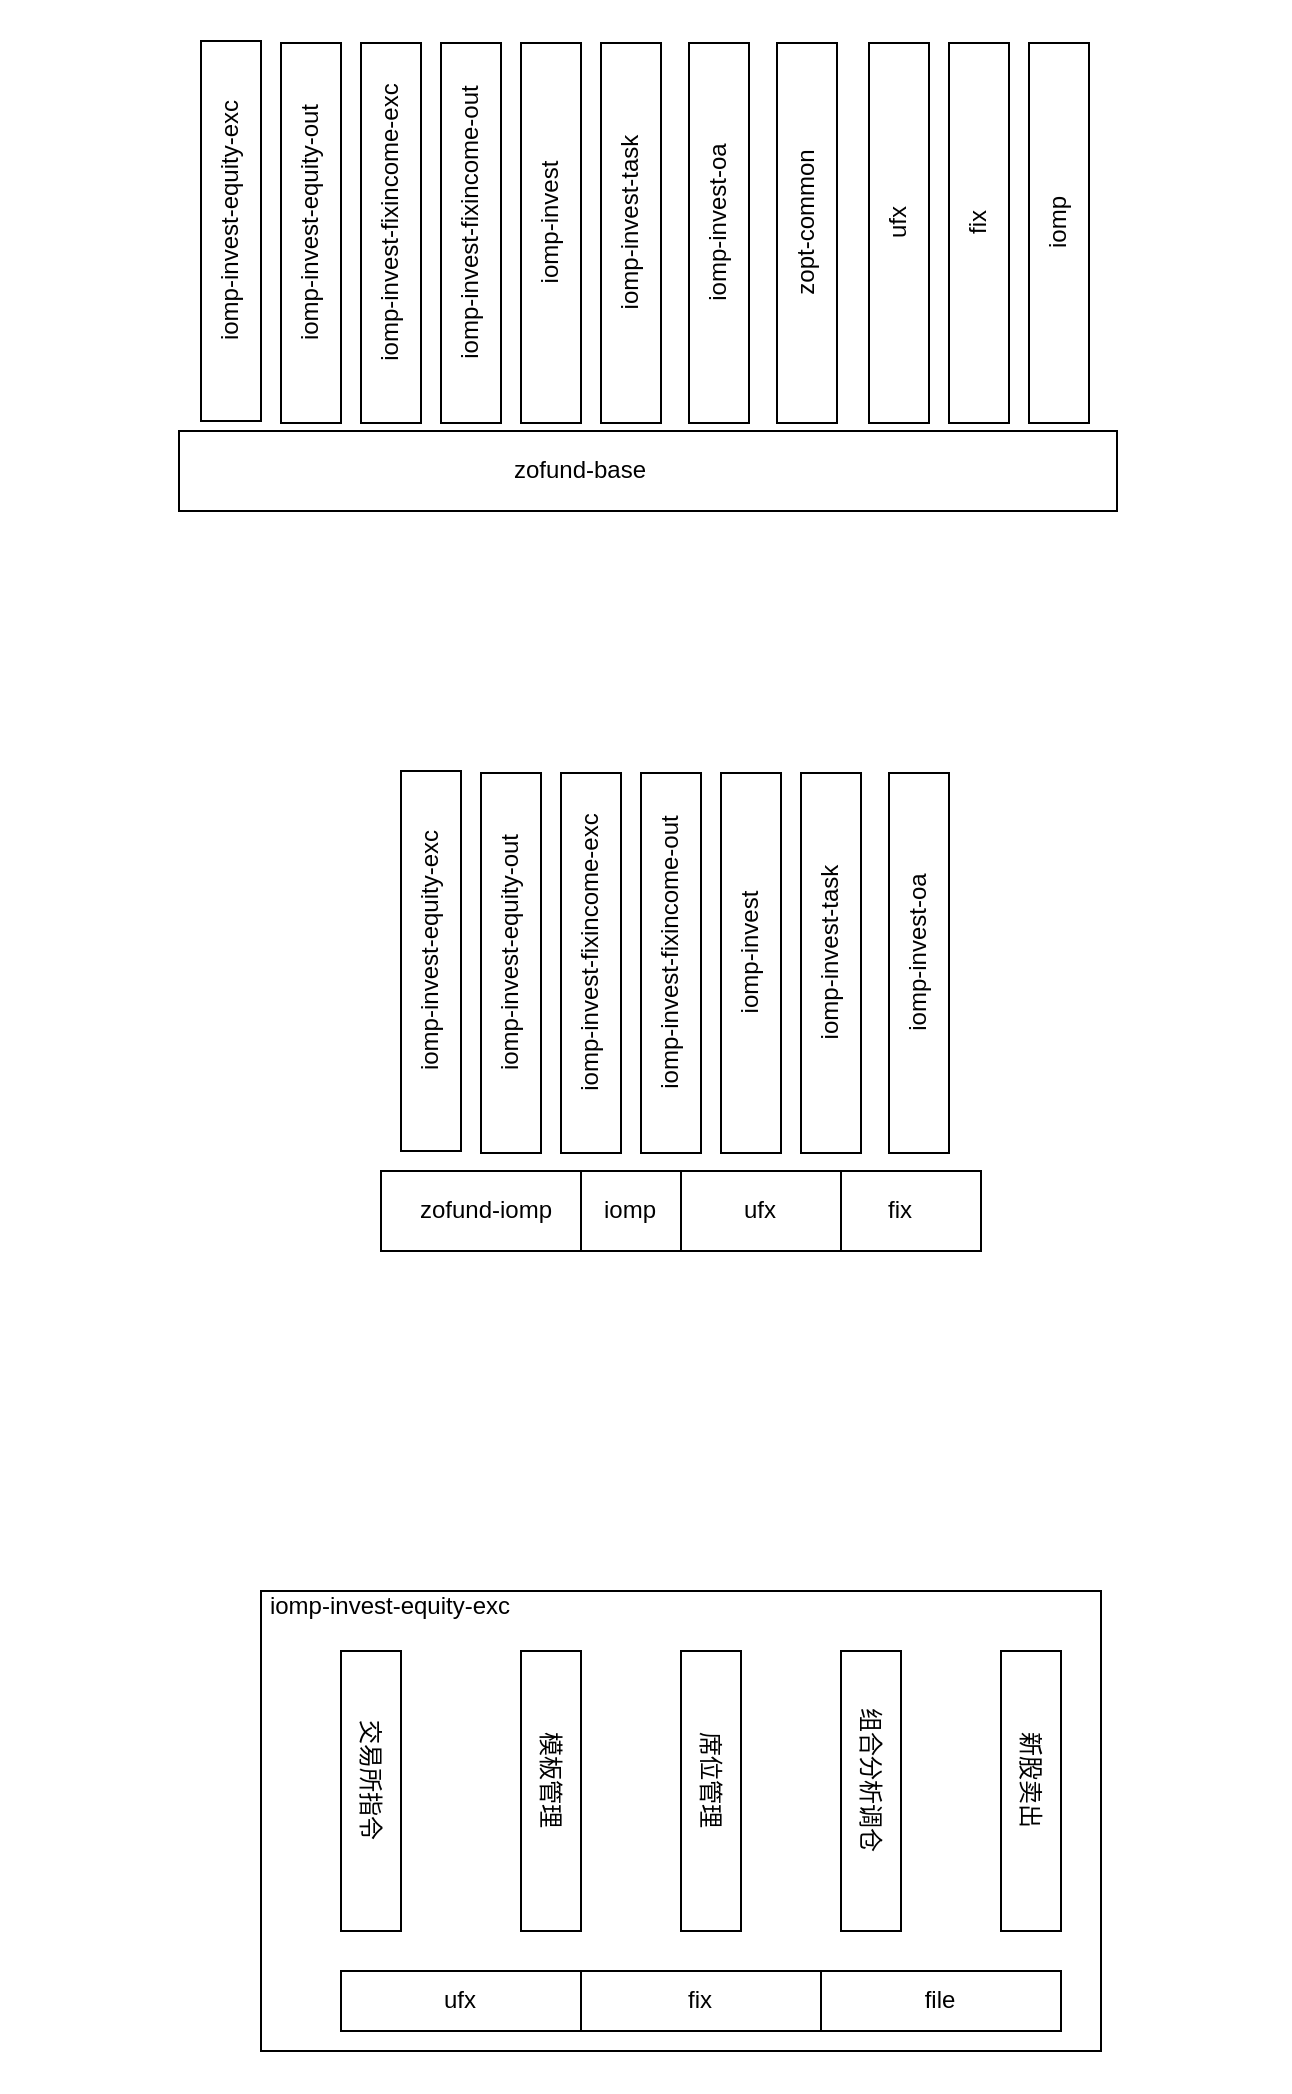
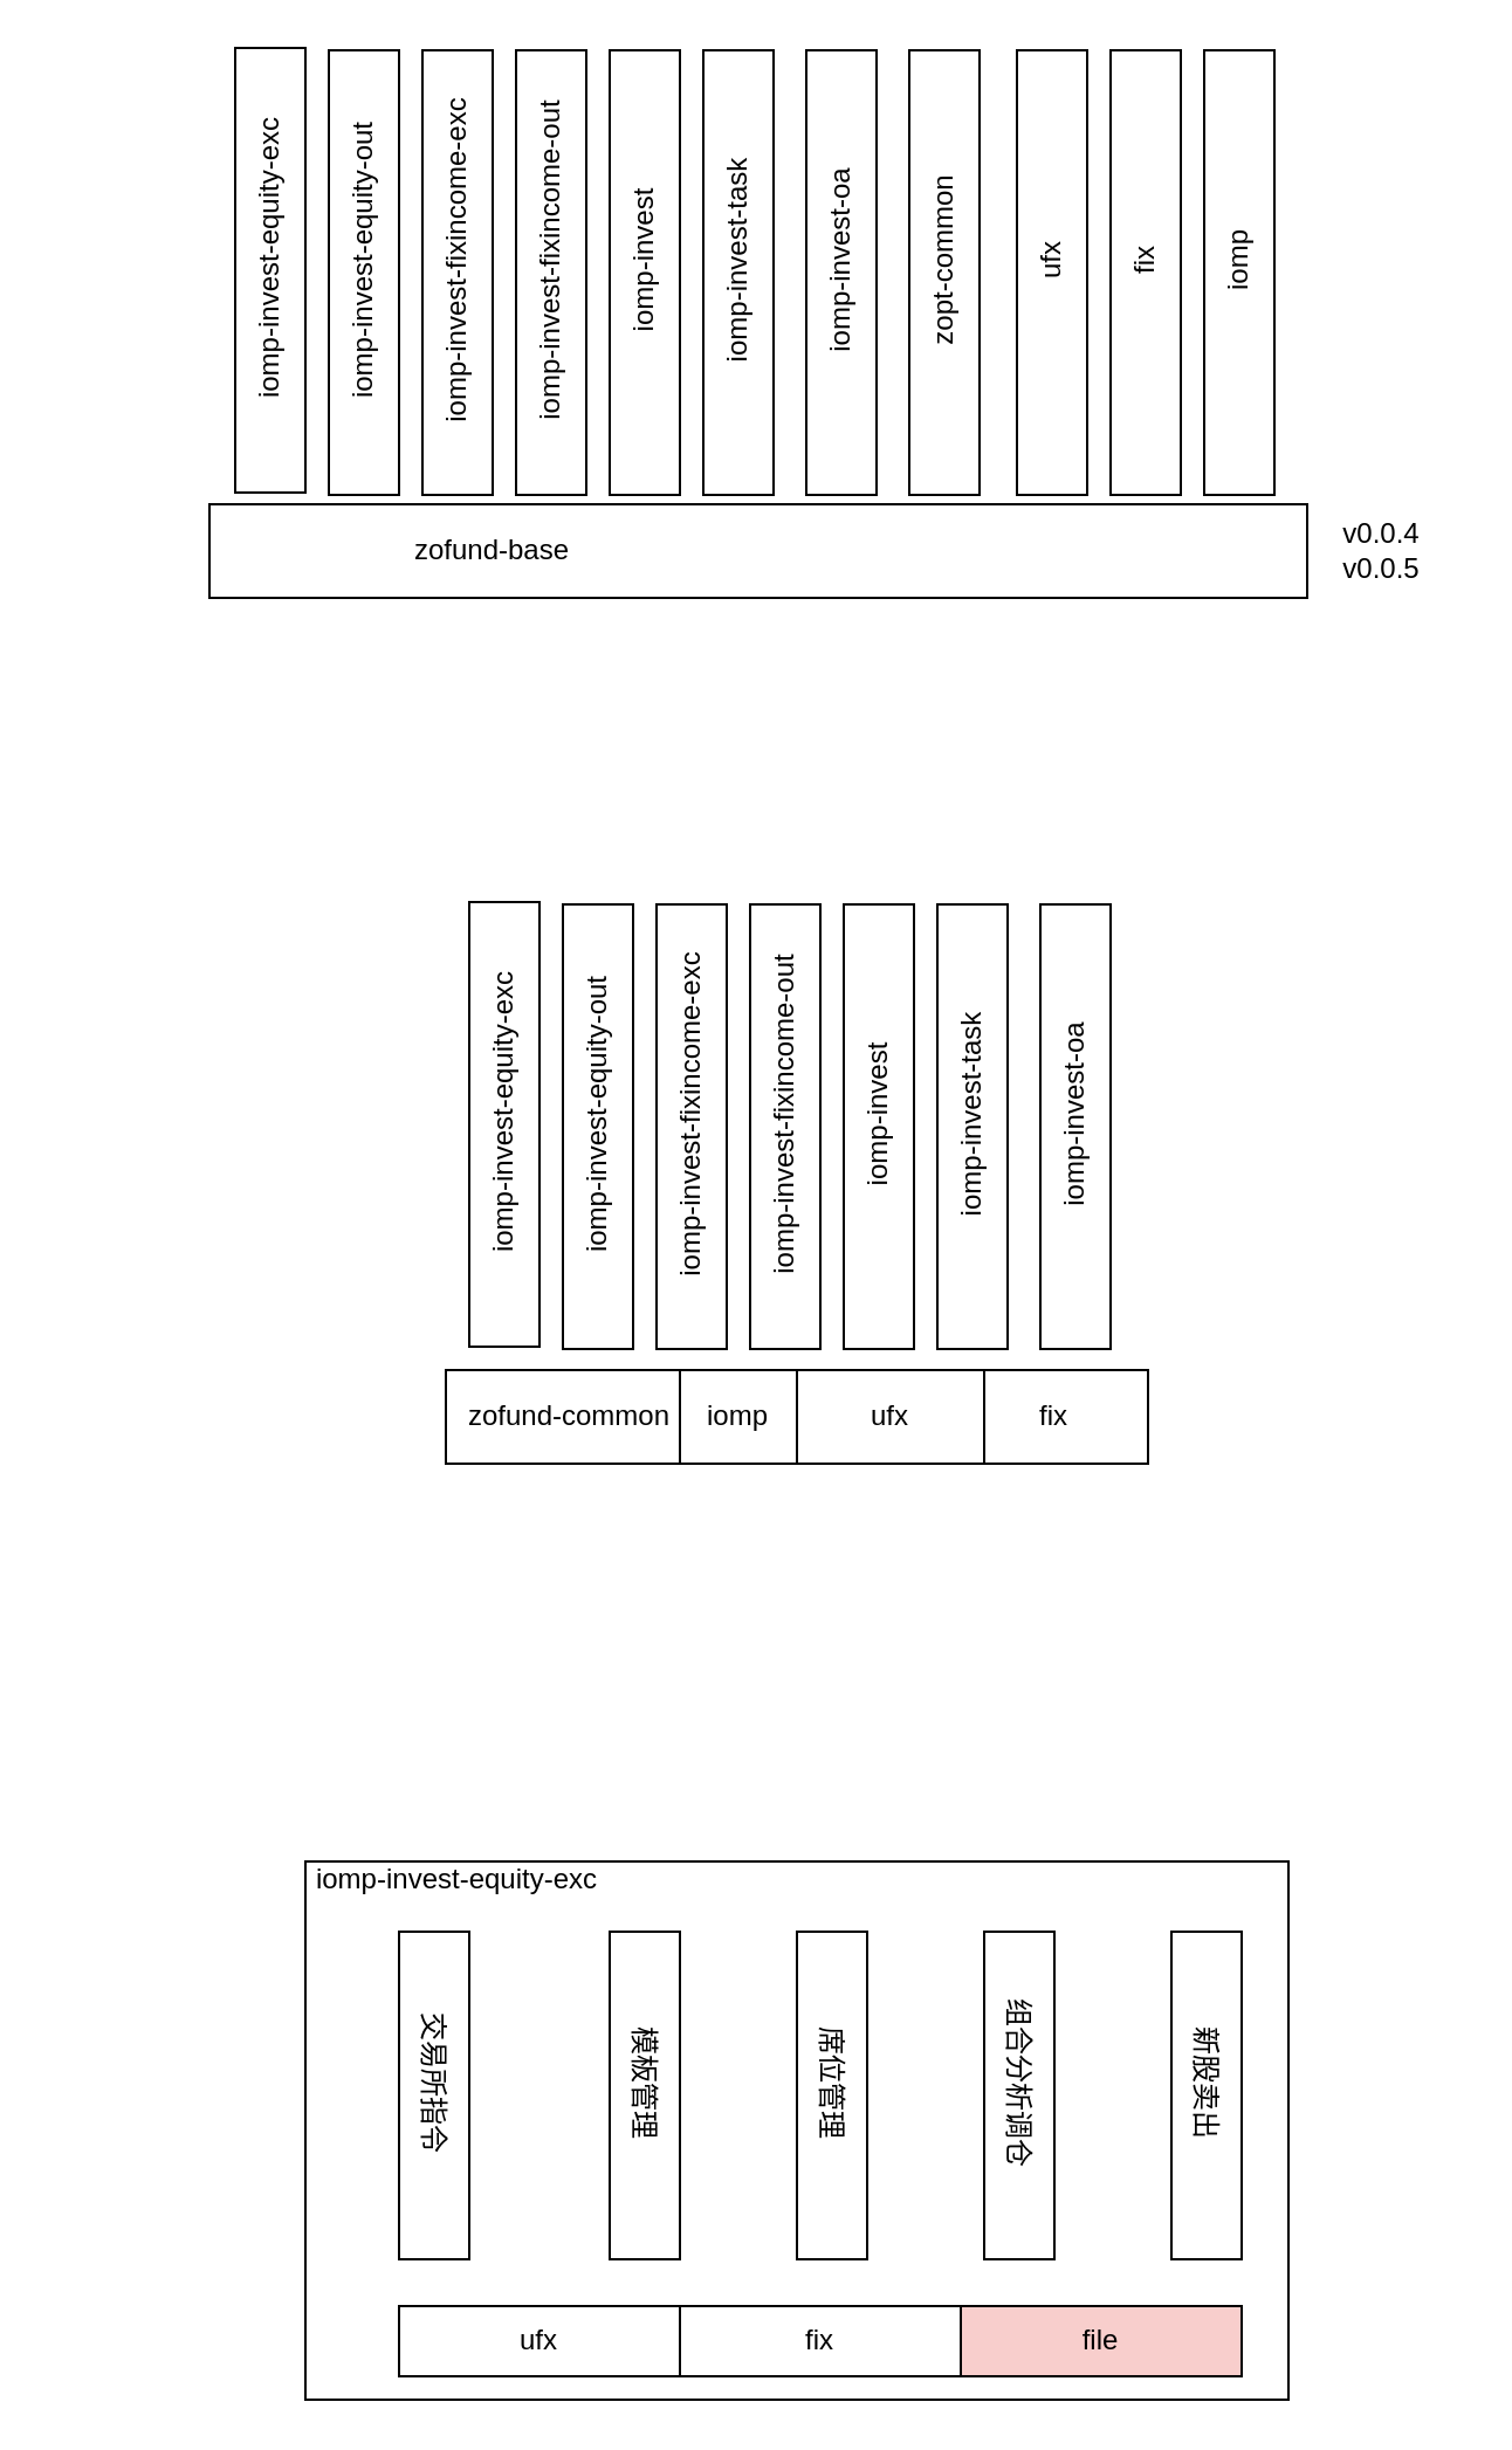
- <mxCell id="38" value="zofund-base" style="text;html=1;strokeColor=none;fillColor=none;align=center;verticalAlign=middle;whiteSpace=wrap;rounded=0;" vertex="1" parent="36"><mxGeometry x="156" y="5" width="90" height="30" as="geometry" /></mxCell>
+ <mxCell id="38" value="zofund-base" style="text;html=1;strokeColor=none;fillColor=none;align=center;verticalAlign=middle;whiteSpace=wrap;rounded=0;" vertex="1" parent="36"><mxGeometry x="76" y="5" width="90" height="30" as="geometry" /></mxCell>
+ <mxCell id="2" value="v0.0.4&lt;br&gt;v0.0.5" style="text;html=1;strokeColor=none;fillColor=none;align=center;verticalAlign=middle;whiteSpace=wrap;rounded=0;" vertex="1" parent="1"><mxGeometry x="560" y="220" width="60" height="30" as="geometry" /></mxCell>
- <mxCell id="41" value="zofund-iomp" style="text;html=1;strokeColor=none;fillColor=none;align=center;verticalAlign=middle;whiteSpace=wrap;rounded=0;" vertex="1" parent="39"><mxGeometry x="56.46" y="5" width="93.54" height="30" as="geometry" /></mxCell>
+ <mxCell id="41" value="zofund-common" style="text;html=1;strokeColor=none;fillColor=none;align=center;verticalAlign=middle;whiteSpace=wrap;rounded=0;" vertex="1" parent="39"><mxGeometry x="56.46" y="5" width="93.54" height="30" as="geometry" /></mxCell>
- <mxCell id="91" value="file" style="rounded=0;whiteSpace=wrap;html=1;" vertex="1" parent="1"><mxGeometry x="410" y="985" width="120" height="30" as="geometry" /></mxCell>
+ <mxCell id="91" value="file" style="rounded=0;whiteSpace=wrap;html=1;fillColor=#f8cecc;" vertex="1" parent="1"><mxGeometry x="410" y="985" width="120" height="30" as="geometry" /></mxCell>
